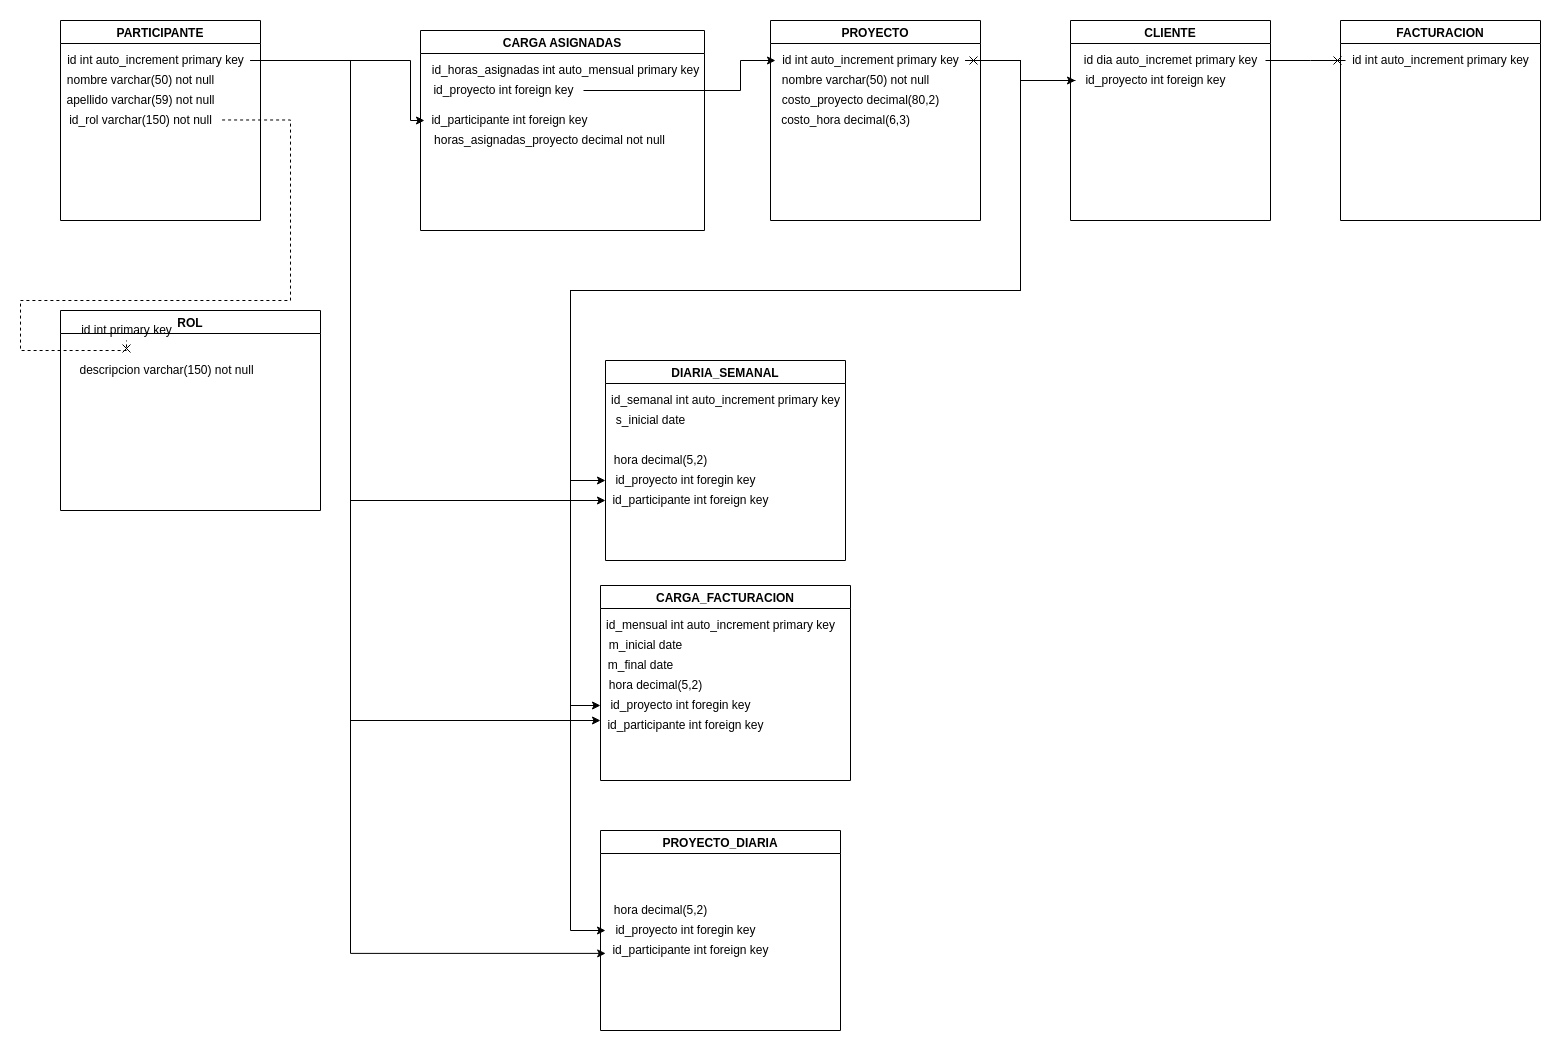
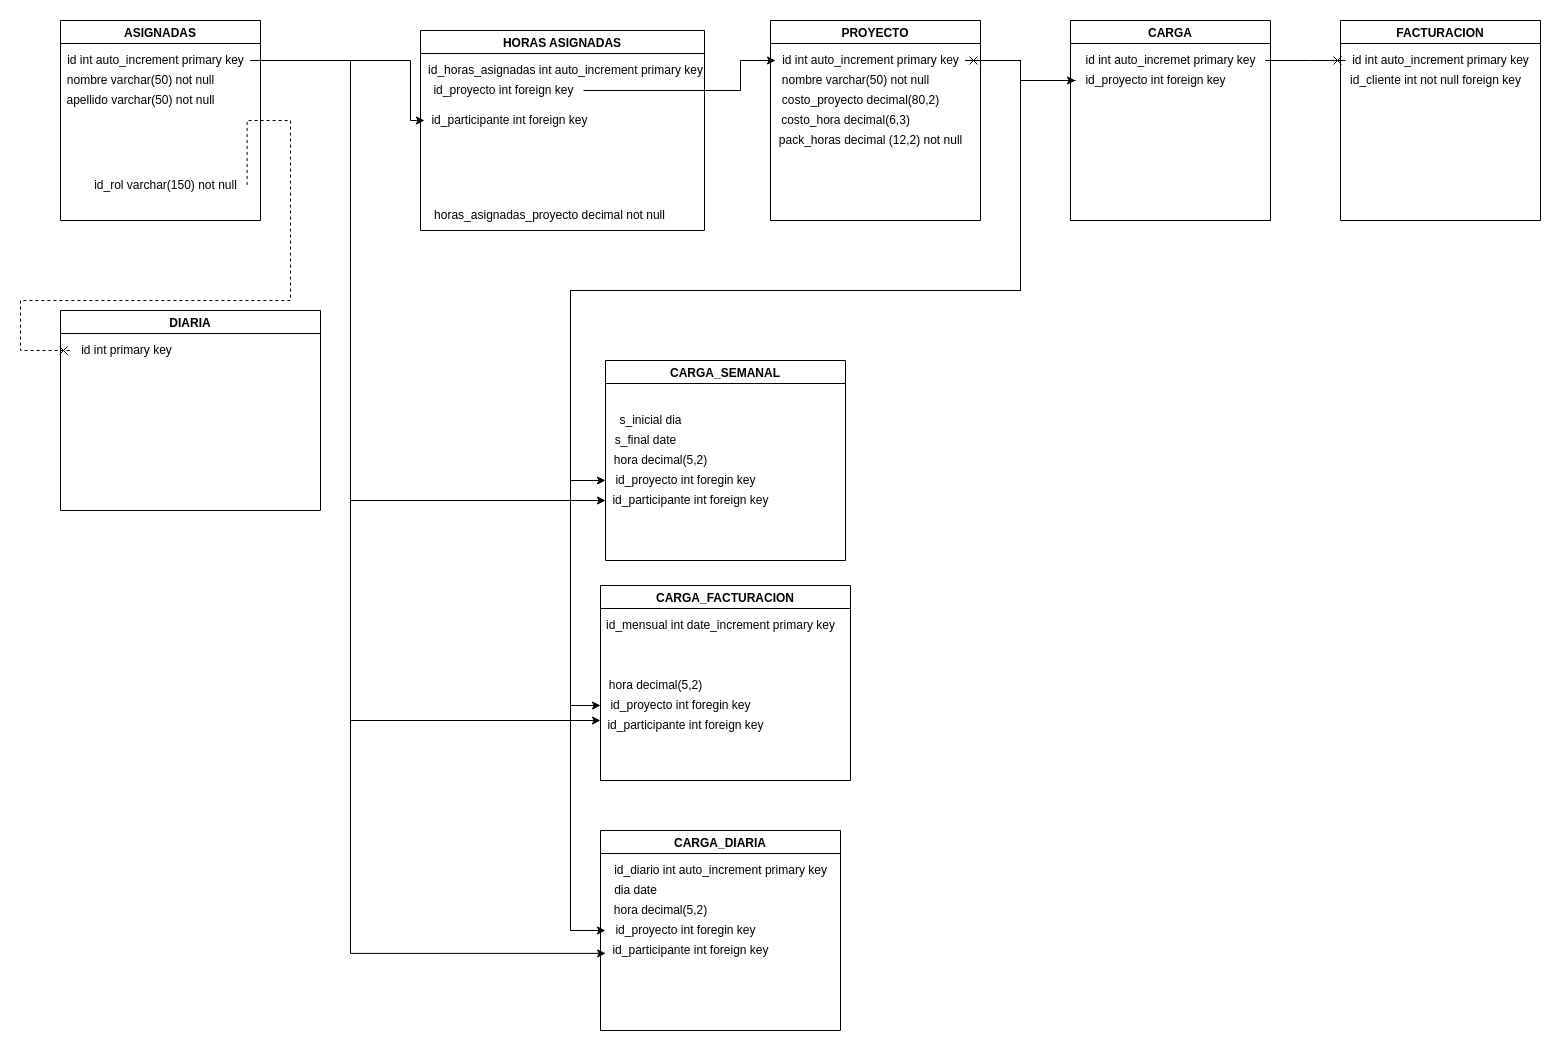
- <mxCell id="2" value="PARTICIPANTE" style="swimlane;" parent="1" vertex="1"><mxGeometry x="60" y="20" width="200" height="200" as="geometry" /></mxCell>
+ <mxCell id="2" value="ASIGNADAS" style="swimlane;" parent="1" vertex="1"><mxGeometry x="60" y="20" width="200" height="200" as="geometry" /></mxCell>
- <mxCell id="13" value="CLIENTE" style="swimlane;" parent="1" vertex="1"><mxGeometry x="1070" y="20" width="200" height="200" as="geometry" /></mxCell>
+ <mxCell id="13" value="CARGA" style="swimlane;" parent="1" vertex="1"><mxGeometry x="1070" y="20" width="200" height="200" as="geometry" /></mxCell>
- <mxCell id="22" value="CARGA ASIGNADAS" style="swimlane;" parent="1" vertex="1"><mxGeometry x="420" y="30" width="284" height="200" as="geometry" /></mxCell>
+ <mxCell id="22" value="HORAS ASIGNADAS" style="swimlane;" parent="1" vertex="1"><mxGeometry x="420" y="30" width="284" height="200" as="geometry" /></mxCell>
- <mxCell id="14" value="id dia auto_incremet primary key" style="text;html=1;align=center;verticalAlign=middle;resizable=0;points=[];autosize=1;strokeColor=none;fillColor=none;" parent="13" vertex="1"><mxGeometry x="5" y="30" width="190" height="20" as="geometry" /></mxCell>
+ <mxCell id="14" value="id int auto_incremet primary key" style="text;html=1;align=center;verticalAlign=middle;resizable=0;points=[];autosize=1;strokeColor=none;fillColor=none;" parent="13" vertex="1"><mxGeometry x="5" y="30" width="190" height="20" as="geometry" /></mxCell>
- <mxCell id="26" value="id_horas_asignadas int auto_mensual primary key" style="text;html=1;align=center;verticalAlign=middle;resizable=0;points=[];autosize=1;strokeColor=none;fillColor=none;" parent="22" vertex="1"><mxGeometry y="30" width="290" height="20" as="geometry" /></mxCell>
+ <mxCell id="26" value="id_horas_asignadas int auto_increment primary key" style="text;html=1;align=center;verticalAlign=middle;resizable=0;points=[];autosize=1;strokeColor=none;fillColor=none;" parent="22" vertex="1"><mxGeometry y="30" width="290" height="20" as="geometry" /></mxCell>
+ <mxCell id="20" value="id_cliente int not null foreign key" style="text;html=1;align=center;verticalAlign=middle;resizable=0;points=[];autosize=1;strokeColor=none;fillColor=none;" parent="19" vertex="1"><mxGeometry y="50" width="190" height="20" as="geometry" /></mxCell>
- <mxCell id="5" value="apellido varchar(59) not null" style="text;html=1;align=center;verticalAlign=middle;resizable=0;points=[];autosize=1;strokeColor=none;fillColor=none;" parent="2" vertex="1"><mxGeometry y="70" width="160" height="20" as="geometry" /></mxCell>
+ <mxCell id="5" value="apellido varchar(50) not null" style="text;html=1;align=center;verticalAlign=middle;resizable=0;points=[];autosize=1;strokeColor=none;fillColor=none;" parent="2" vertex="1"><mxGeometry y="70" width="160" height="20" as="geometry" /></mxCell>
- <mxCell id="6" value="id_rol varchar(150) not null" style="text;html=1;align=center;verticalAlign=middle;resizable=0;points=[];autosize=1;strokeColor=none;fillColor=none;" parent="2" vertex="1"><mxGeometry y="90" width="160" height="20" as="geometry" /></mxCell>
+ <mxCell id="6" value="id_rol varchar(150) not null" style="text;html=1;align=center;verticalAlign=middle;resizable=0;points=[];autosize=1;strokeColor=none;fillColor=none;" parent="2" vertex="1"><mxGeometry x="25" y="155" width="160" height="20" as="geometry" /></mxCell>
- <mxCell id="25" value="horas_asignadas_proyecto decimal not null" style="text;html=1;align=center;verticalAlign=middle;resizable=0;points=[];autosize=1;strokeColor=none;fillColor=none;" parent="22" vertex="1"><mxGeometry x="4" y="100" width="250" height="20" as="geometry" /></mxCell>
+ <mxCell id="25" value="horas_asignadas_proyecto decimal not null" style="text;html=1;align=center;verticalAlign=middle;resizable=0;points=[];autosize=1;strokeColor=none;fillColor=none;" parent="22" vertex="1"><mxGeometry x="4" y="175" width="250" height="20" as="geometry" /></mxCell>
+ <mxCell id="12" value="pack_horas decimal (12,2) not null" style="text;html=1;align=center;verticalAlign=middle;resizable=0;points=[];autosize=1;strokeColor=none;fillColor=none;" parent="7" vertex="1"><mxGeometry y="110" width="200" height="20" as="geometry" /></mxCell>
- <mxCell id="16" value="ROL" style="swimlane;startSize=23;" parent="1" vertex="1"><mxGeometry x="60" y="310" width="260" height="200" as="geometry" /></mxCell>
+ <mxCell id="16" value="DIARIA" style="swimlane;startSize=23;" parent="1" vertex="1"><mxGeometry x="60" y="310" width="260" height="200" as="geometry" /></mxCell>
- <mxCell id="17" value="id int primary key" style="text;html=1;align=center;verticalAlign=middle;resizable=0;points=[];autosize=1;strokeColor=none;fillColor=none;" parent="16" vertex="1"><mxGeometry x="11" y="10" width="110" height="20" as="geometry" /></mxCell>
+ <mxCell id="17" value="id int primary key" style="text;html=1;align=center;verticalAlign=middle;resizable=0;points=[];autosize=1;strokeColor=none;fillColor=none;" parent="16" vertex="1"><mxGeometry x="11" y="30" width="110" height="20" as="geometry" /></mxCell>
- <mxCell id="18" value="descripcion varchar(150) not null" style="text;html=1;align=center;verticalAlign=middle;resizable=0;points=[];autosize=1;strokeColor=none;fillColor=none;" parent="16" vertex="1"><mxGeometry x="11" y="50" width="190" height="20" as="geometry" /></mxCell>
- <mxCell id="47" value="DIARIA_SEMANAL" style="swimlane;" parent="1" vertex="1"><mxGeometry x="605" y="360" width="240" height="200" as="geometry" /></mxCell>
+ <mxCell id="47" value="CARGA_SEMANAL" style="swimlane;" parent="1" vertex="1"><mxGeometry x="605" y="360" width="240" height="200" as="geometry" /></mxCell>
- <mxCell id="48" value="id_semanal int auto_increment primary key" style="text;html=1;align=center;verticalAlign=middle;resizable=0;points=[];autosize=1;strokeColor=none;fillColor=none;" parent="47" vertex="1"><mxGeometry y="30" width="240" height="20" as="geometry" /></mxCell>
- <mxCell id="49" value="s_inicial date" style="text;html=1;align=center;verticalAlign=middle;resizable=0;points=[];autosize=1;strokeColor=none;fillColor=none;" parent="47" vertex="1"><mxGeometry y="50" width="90" height="20" as="geometry" /></mxCell>
+ <mxCell id="49" value="s_inicial dia" style="text;html=1;align=center;verticalAlign=middle;resizable=0;points=[];autosize=1;strokeColor=none;fillColor=none;" parent="47" vertex="1"><mxGeometry y="50" width="90" height="20" as="geometry" /></mxCell>
+ <mxCell id="50" value="s_final date" style="text;html=1;align=center;verticalAlign=middle;resizable=0;points=[];autosize=1;strokeColor=none;fillColor=none;" parent="47" vertex="1"><mxGeometry y="70" width="80" height="20" as="geometry" /></mxCell>
- <mxCell id="40" value="id_mensual int auto_increment primary key" style="text;html=1;align=center;verticalAlign=middle;resizable=0;points=[];autosize=1;strokeColor=none;fillColor=none;" parent="39" vertex="1"><mxGeometry y="30" width="240" height="20" as="geometry" /></mxCell>
+ <mxCell id="40" value="id_mensual int date_increment primary key" style="text;html=1;align=center;verticalAlign=middle;resizable=0;points=[];autosize=1;strokeColor=none;fillColor=none;" parent="39" vertex="1"><mxGeometry y="30" width="240" height="20" as="geometry" /></mxCell>
- <mxCell id="41" value="m_inicial date" style="text;html=1;align=center;verticalAlign=middle;resizable=0;points=[];autosize=1;strokeColor=none;fillColor=none;" parent="39" vertex="1"><mxGeometry y="50" width="90" height="20" as="geometry" /></mxCell>
- <mxCell id="42" value="m_final date" style="text;html=1;align=center;verticalAlign=middle;resizable=0;points=[];autosize=1;strokeColor=none;fillColor=none;" parent="39" vertex="1"><mxGeometry y="70" width="80" height="20" as="geometry" /></mxCell>
- <mxCell id="33" value="PROYECTO_DIARIA" style="swimlane;" parent="1" vertex="1"><mxGeometry x="600" y="830" width="240" height="200" as="geometry" /></mxCell>
+ <mxCell id="33" value="CARGA_DIARIA" style="swimlane;" parent="1" vertex="1"><mxGeometry x="600" y="830" width="240" height="200" as="geometry" /></mxCell>
+ <mxCell id="34" value="id_diario int auto_increment primary key" style="text;html=1;align=center;verticalAlign=middle;resizable=0;points=[];autosize=1;strokeColor=none;fillColor=none;" parent="33" vertex="1"><mxGeometry x="5" y="30" width="230" height="20" as="geometry" /></mxCell>
+ <mxCell id="35" value="dia date" style="text;html=1;align=center;verticalAlign=middle;resizable=0;points=[];autosize=1;strokeColor=none;fillColor=none;" parent="33" vertex="1"><mxGeometry x="5" y="50" width="60" height="20" as="geometry" /></mxCell>
